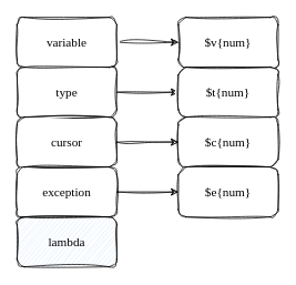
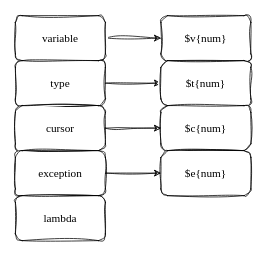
- <mxCell id="10" value="lambda" style="rounded=1;whiteSpace=wrap;html=1;sketch=1;curveFitting=1;jiggle=2;fontFamily=Comic Sans MS;fontSize=15;fillColor=#dae8fc;" vertex="1" parent="1"><mxGeometry x="20" y="260" width="120" height="60" as="geometry" /></mxCell>
+ <mxCell id="10" value="lambda" style="rounded=1;whiteSpace=wrap;html=1;sketch=1;curveFitting=1;jiggle=2;fontFamily=Comic Sans MS;fontSize=15;" vertex="1" parent="1"><mxGeometry x="20" y="260" width="120" height="60" as="geometry" /></mxCell>
